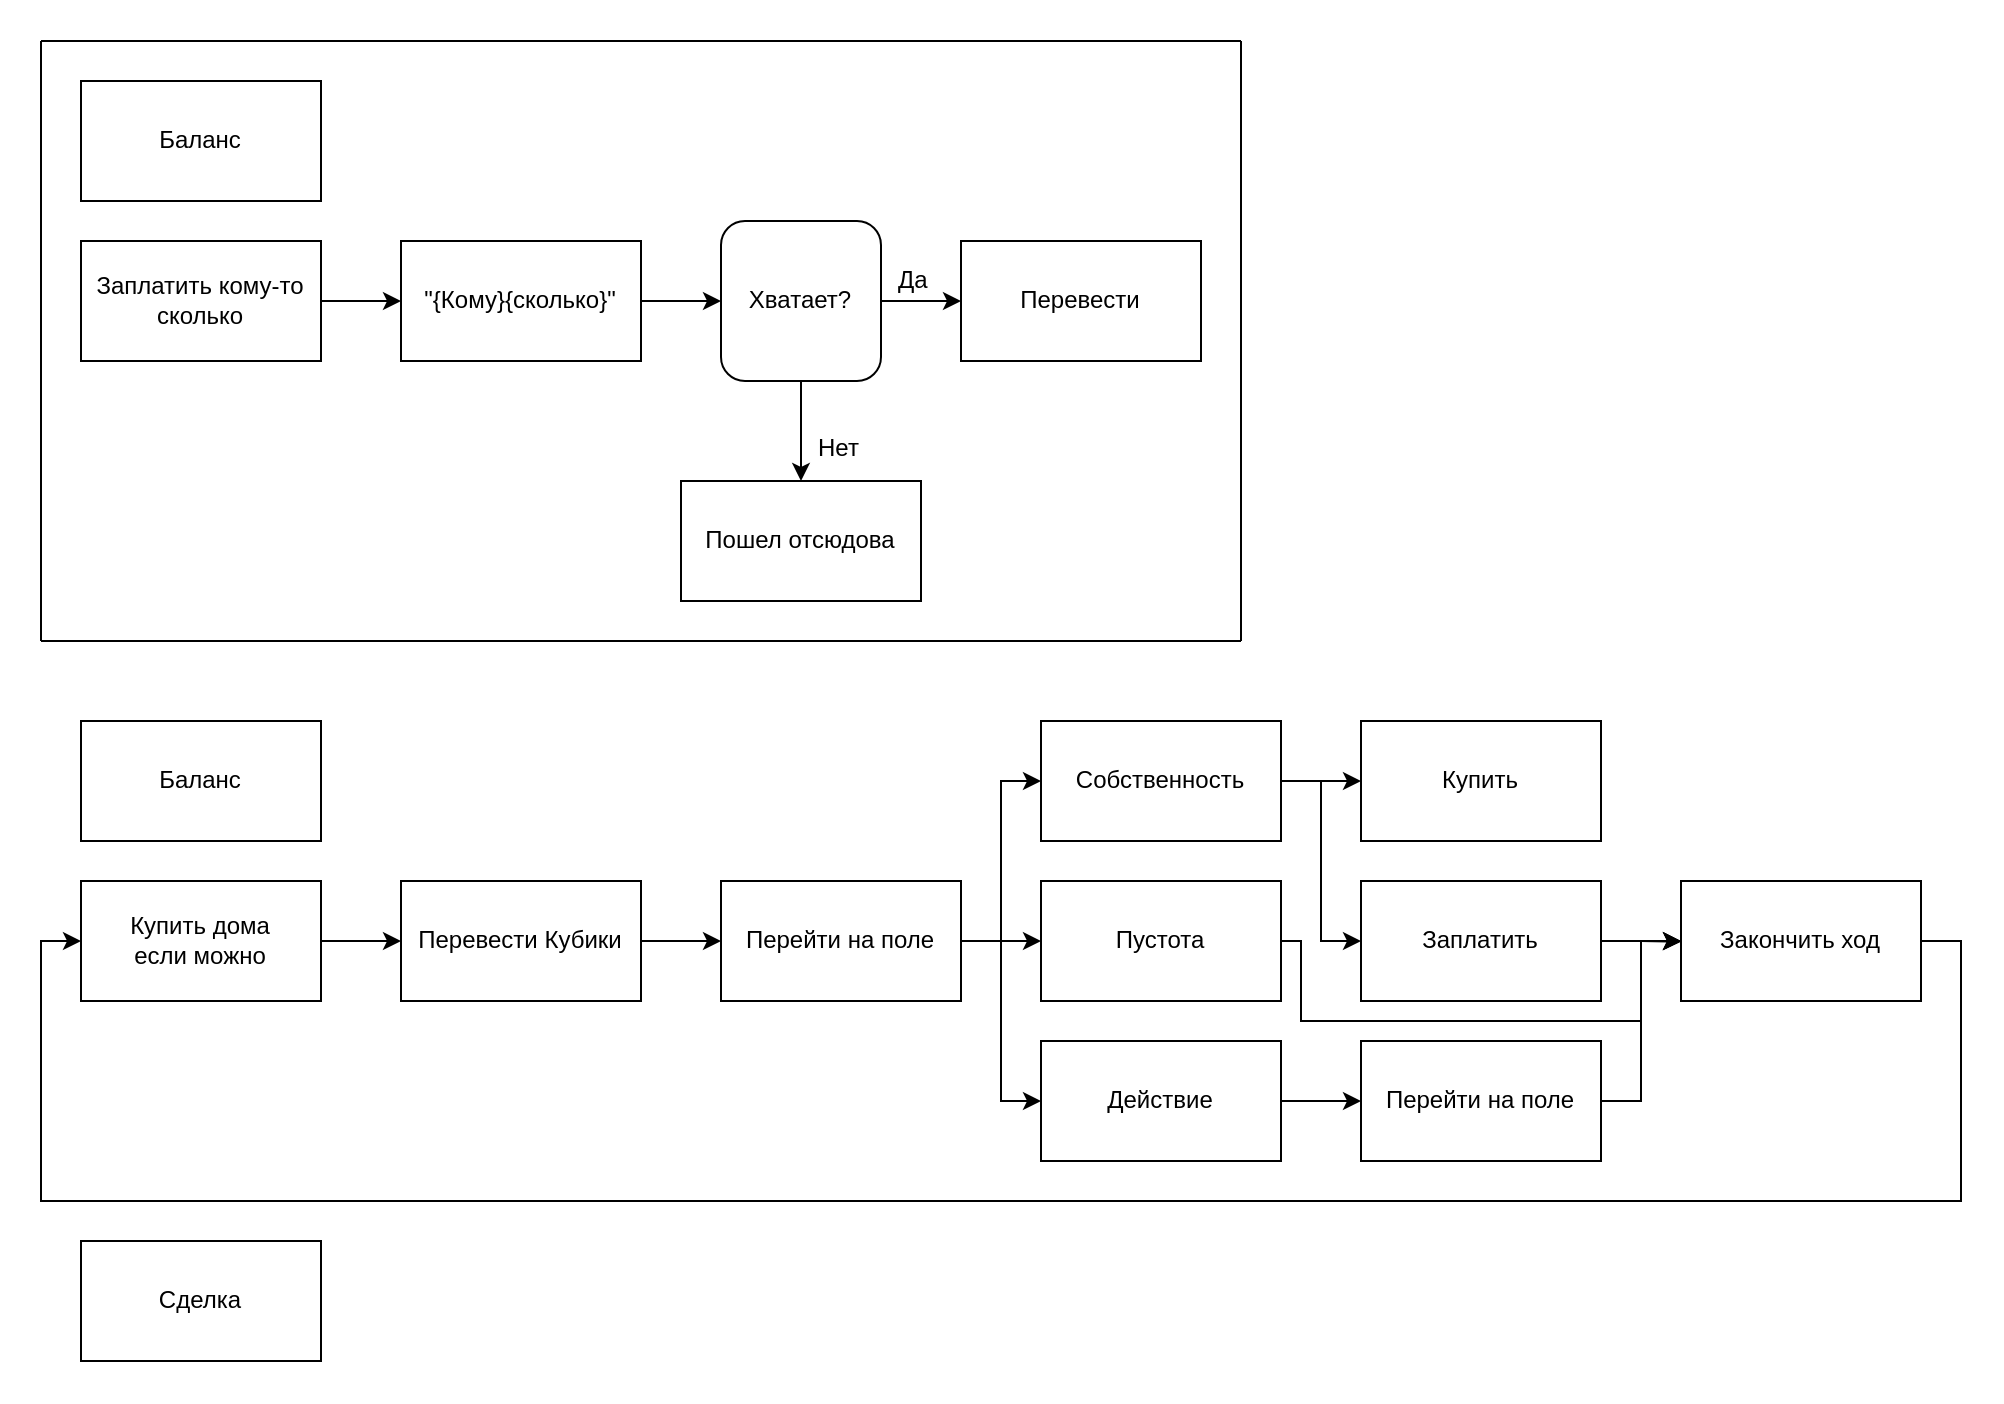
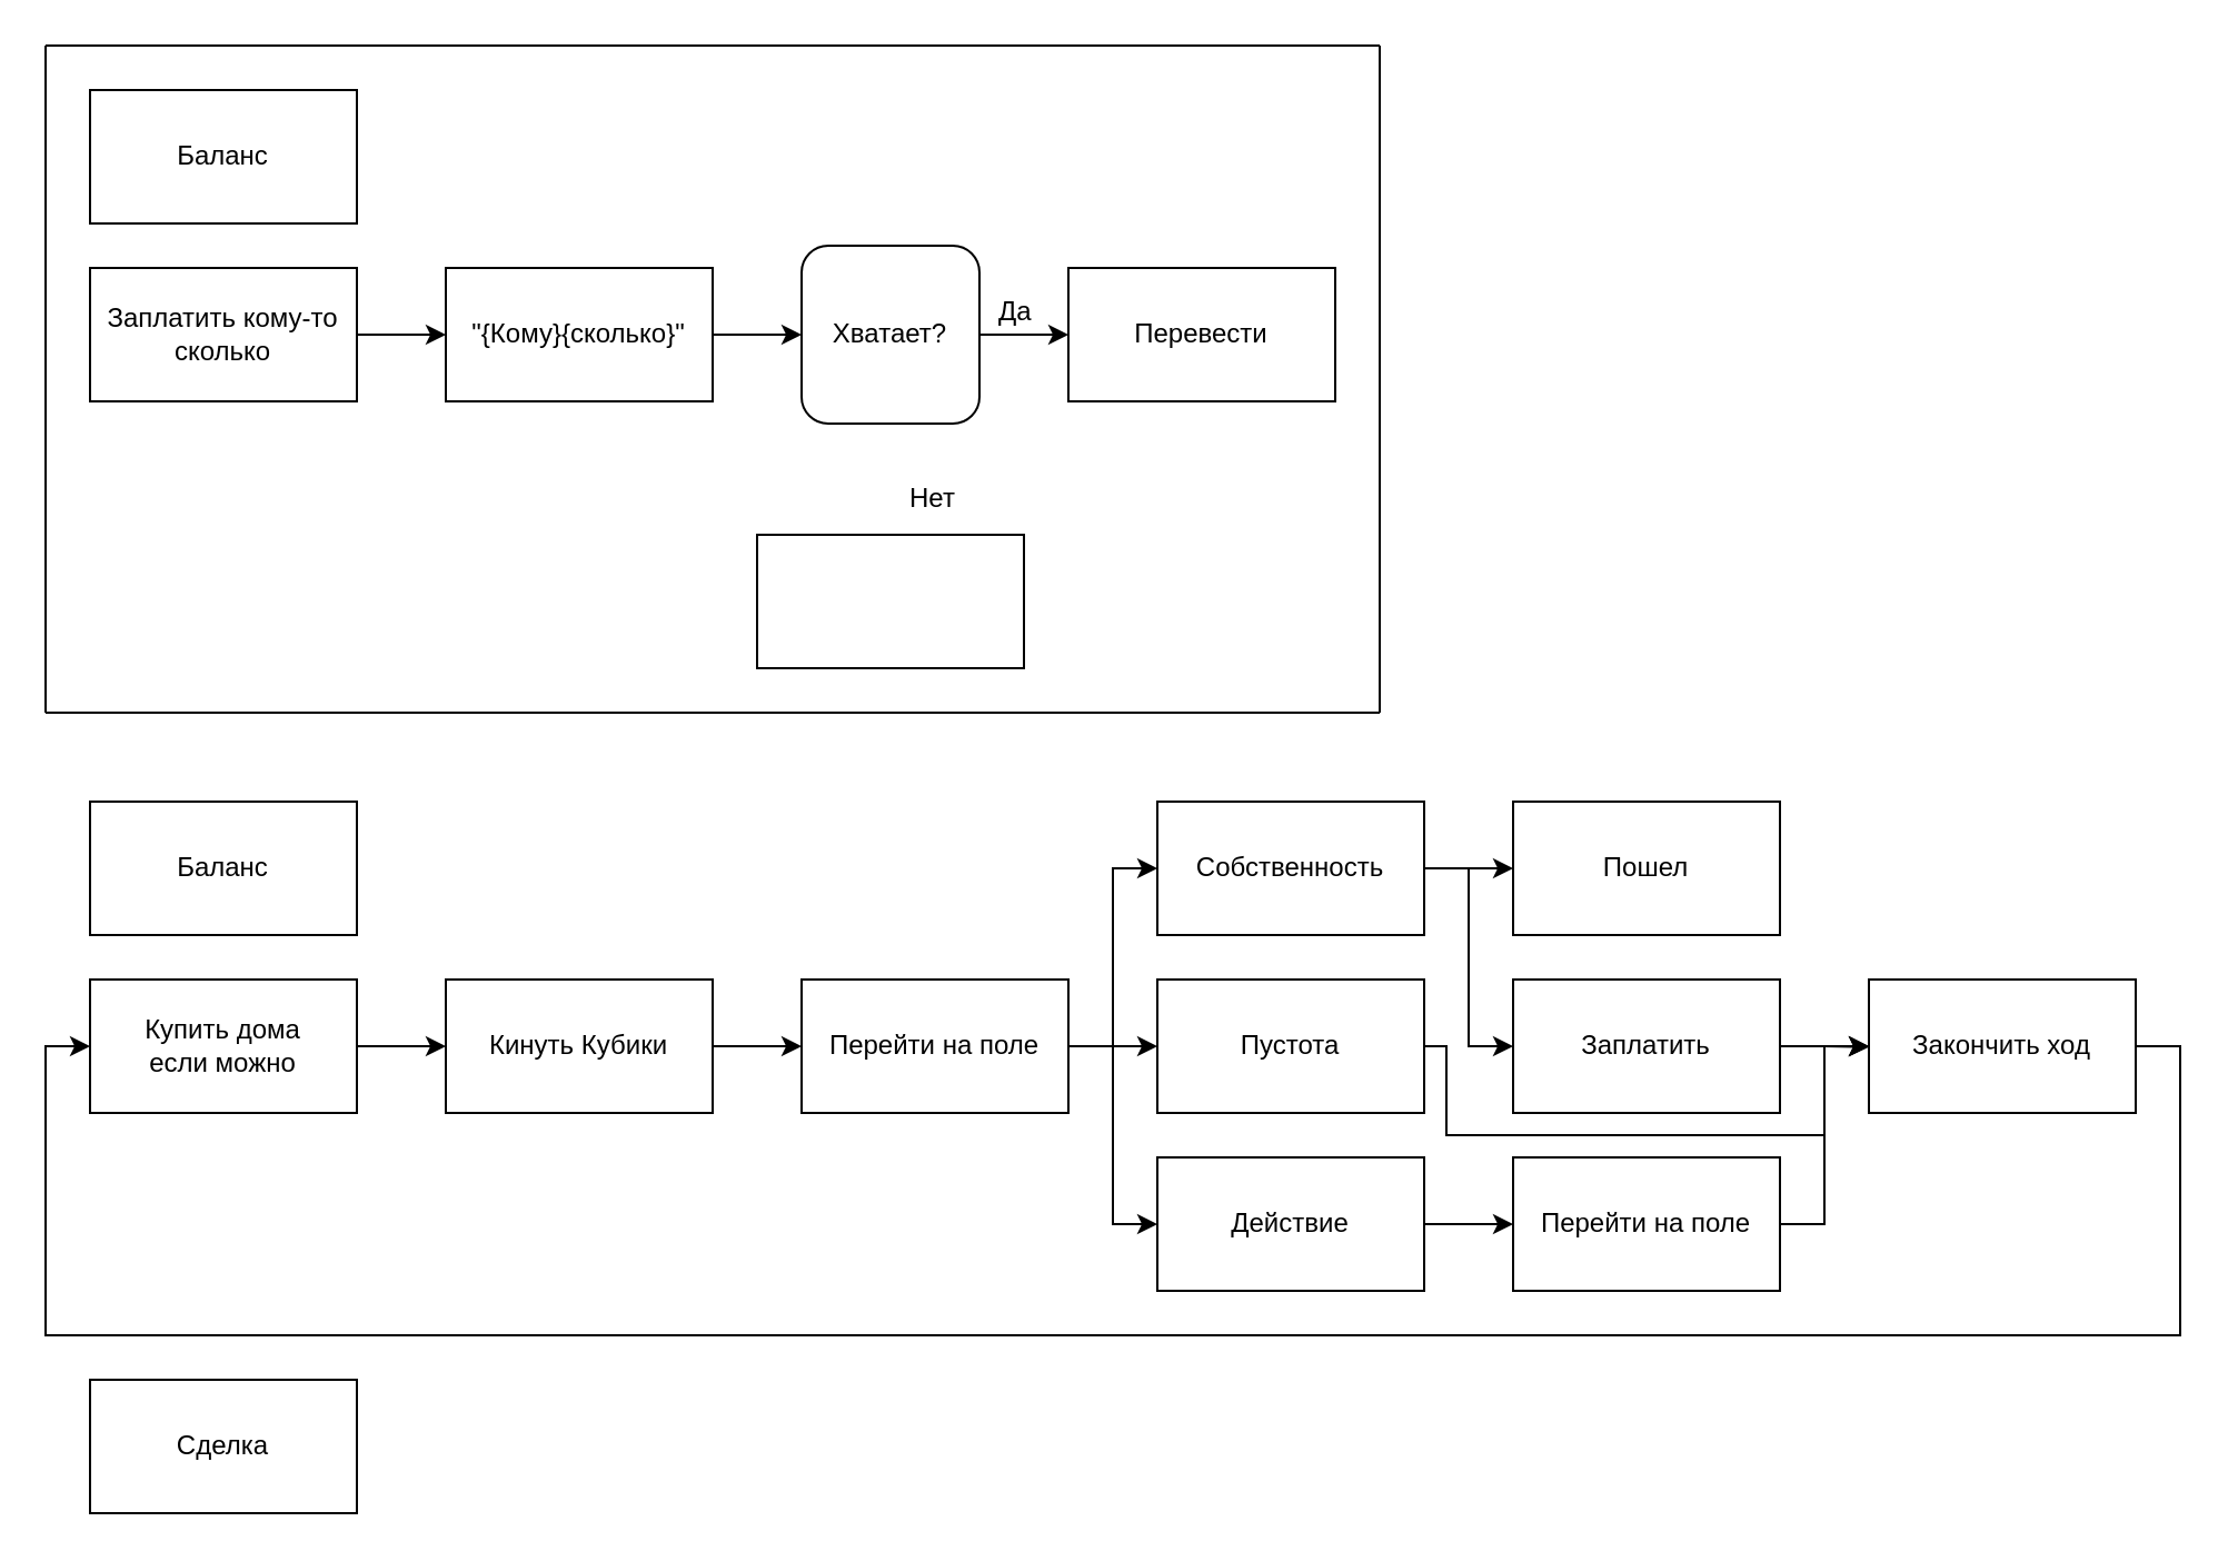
- <mxCell id="11" style="edgeStyle=orthogonalEdgeStyle;rounded=0;orthogonalLoop=1;jettySize=auto;html=1;exitX=0.5;exitY=1;exitDx=0;exitDy=0;entryX=0.5;entryY=0;entryDx=0;entryDy=0;" edge="1" parent="1" source="12" target="15"><mxGeometry relative="1" as="geometry" /></mxCell>
- <mxCell id="15" value="Пошел отсюдова" style="text;html=1;strokeColor=none;fillColor=none;align=center;verticalAlign=middle;whiteSpace=wrap;rounded=0;" vertex="1" parent="1"><mxGeometry x="340" y="240" width="120" height="60" as="geometry" /></mxCell>
- <mxCell id="47" value="Купить" style="text;html=1;strokeColor=none;fillColor=none;align=center;verticalAlign=middle;whiteSpace=wrap;rounded=0;" vertex="1" parent="1"><mxGeometry x="680" y="360" width="120" height="60" as="geometry" /></mxCell>
+ <mxCell id="47" value="Пошел" style="text;html=1;strokeColor=none;fillColor=none;align=center;verticalAlign=middle;whiteSpace=wrap;rounded=0;" vertex="1" parent="1"><mxGeometry x="680" y="360" width="120" height="60" as="geometry" /></mxCell>
- <mxCell id="27" value="Перевести Кубики" style="text;html=1;strokeColor=none;fillColor=none;align=center;verticalAlign=middle;whiteSpace=wrap;rounded=0;" vertex="1" parent="1"><mxGeometry x="200" y="440" width="120" height="60" as="geometry" /></mxCell>
+ <mxCell id="27" value="Кинуть Кубики" style="text;html=1;strokeColor=none;fillColor=none;align=center;verticalAlign=middle;whiteSpace=wrap;rounded=0;" vertex="1" parent="1"><mxGeometry x="200" y="440" width="120" height="60" as="geometry" /></mxCell>
